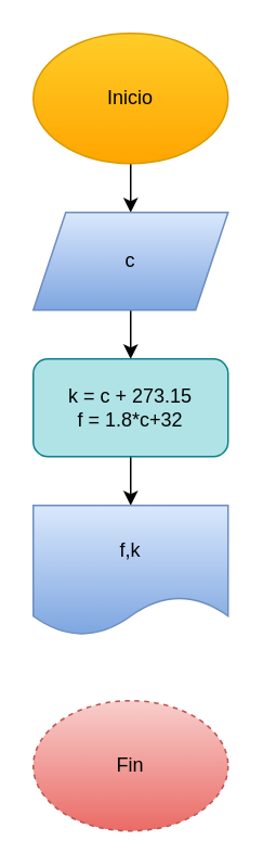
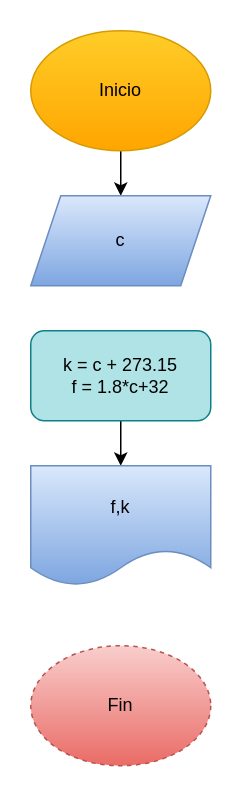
- <mxCell id="4" value="" style="edgeStyle=none;html=1;" edge="1" parent="1" source="5" target="7"><mxGeometry relative="1" as="geometry" /></mxCell>
